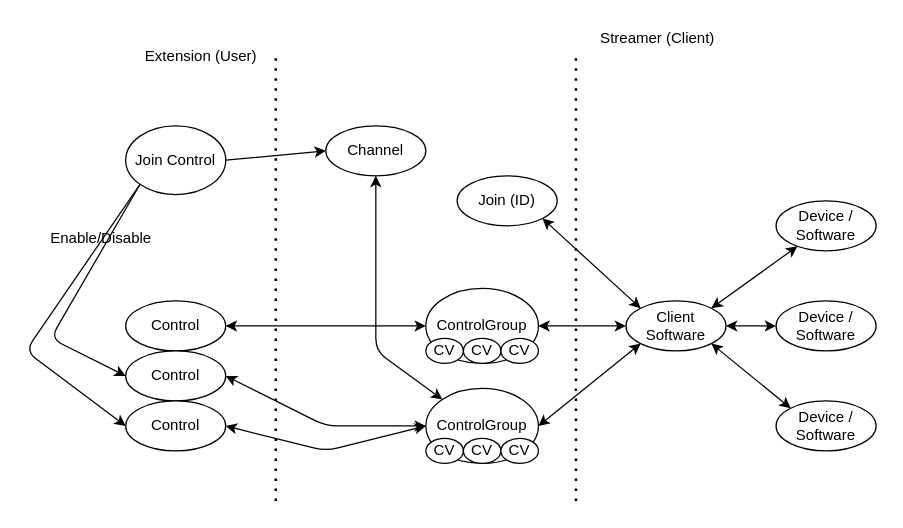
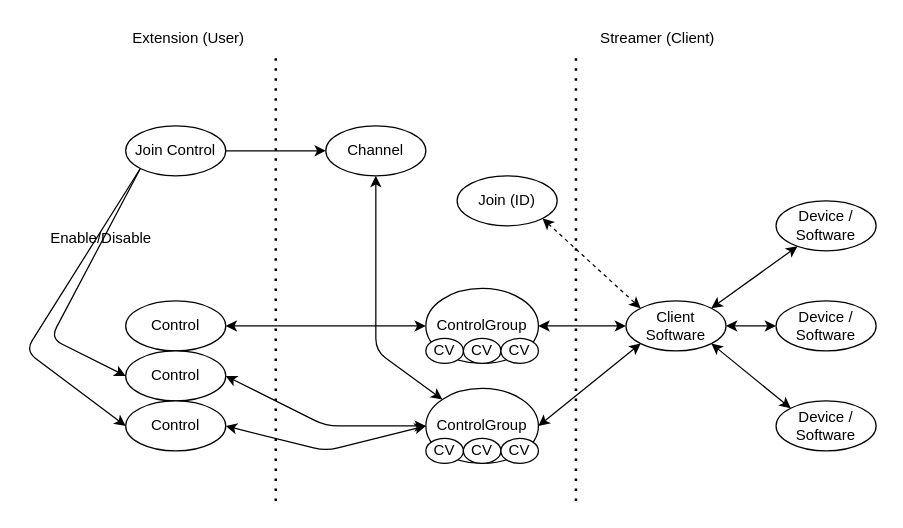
- <mxCell id="11" value="Extension (User)" style="text;html=1;align=center;verticalAlign=middle;resizable=0;points=[];autosize=1;" vertex="1" parent="1"><mxGeometry x="110" y="35" width="100" height="20" as="geometry" /></mxCell>
+ <mxCell id="11" value="Extension (User)" style="text;html=1;align=center;verticalAlign=middle;resizable=0;points=[];autosize=1;" vertex="1" parent="1"><mxGeometry x="100" y="20" width="100" height="20" as="geometry" /></mxCell>
- <mxCell id="16" value="Join Control" style="ellipse;whiteSpace=wrap;html=1;" vertex="1" parent="1"><mxGeometry x="100" y="100" width="80" height="55" as="geometry" /></mxCell>
+ <mxCell id="16" value="Join Control" style="ellipse;whiteSpace=wrap;html=1;" vertex="1" parent="1"><mxGeometry x="100" y="100" width="80" height="40" as="geometry" /></mxCell>
- <mxCell id="31" value="" style="endArrow=classic;startArrow=classic;html=1;exitX=1;exitY=1;exitDx=0;exitDy=0;entryX=0;entryY=0;entryDx=0;entryDy=0;" edge="1" parent="1" source="30" target="2"><mxGeometry width="50" height="50" relative="1" as="geometry"><mxPoint x="510" y="180" as="sourcePoint" /><mxPoint x="560" y="130" as="targetPoint" /></mxGeometry></mxCell>
+ <mxCell id="31" value="" style="endArrow=classic;startArrow=classic;html=1;exitX=1;exitY=1;exitDx=0;exitDy=0;entryX=0;entryY=0;entryDx=0;entryDy=0;dashed=1;" edge="1" parent="1" source="30" target="2"><mxGeometry width="50" height="50" relative="1" as="geometry"><mxPoint x="510" y="180" as="sourcePoint" /><mxPoint x="560" y="130" as="targetPoint" /></mxGeometry></mxCell>
